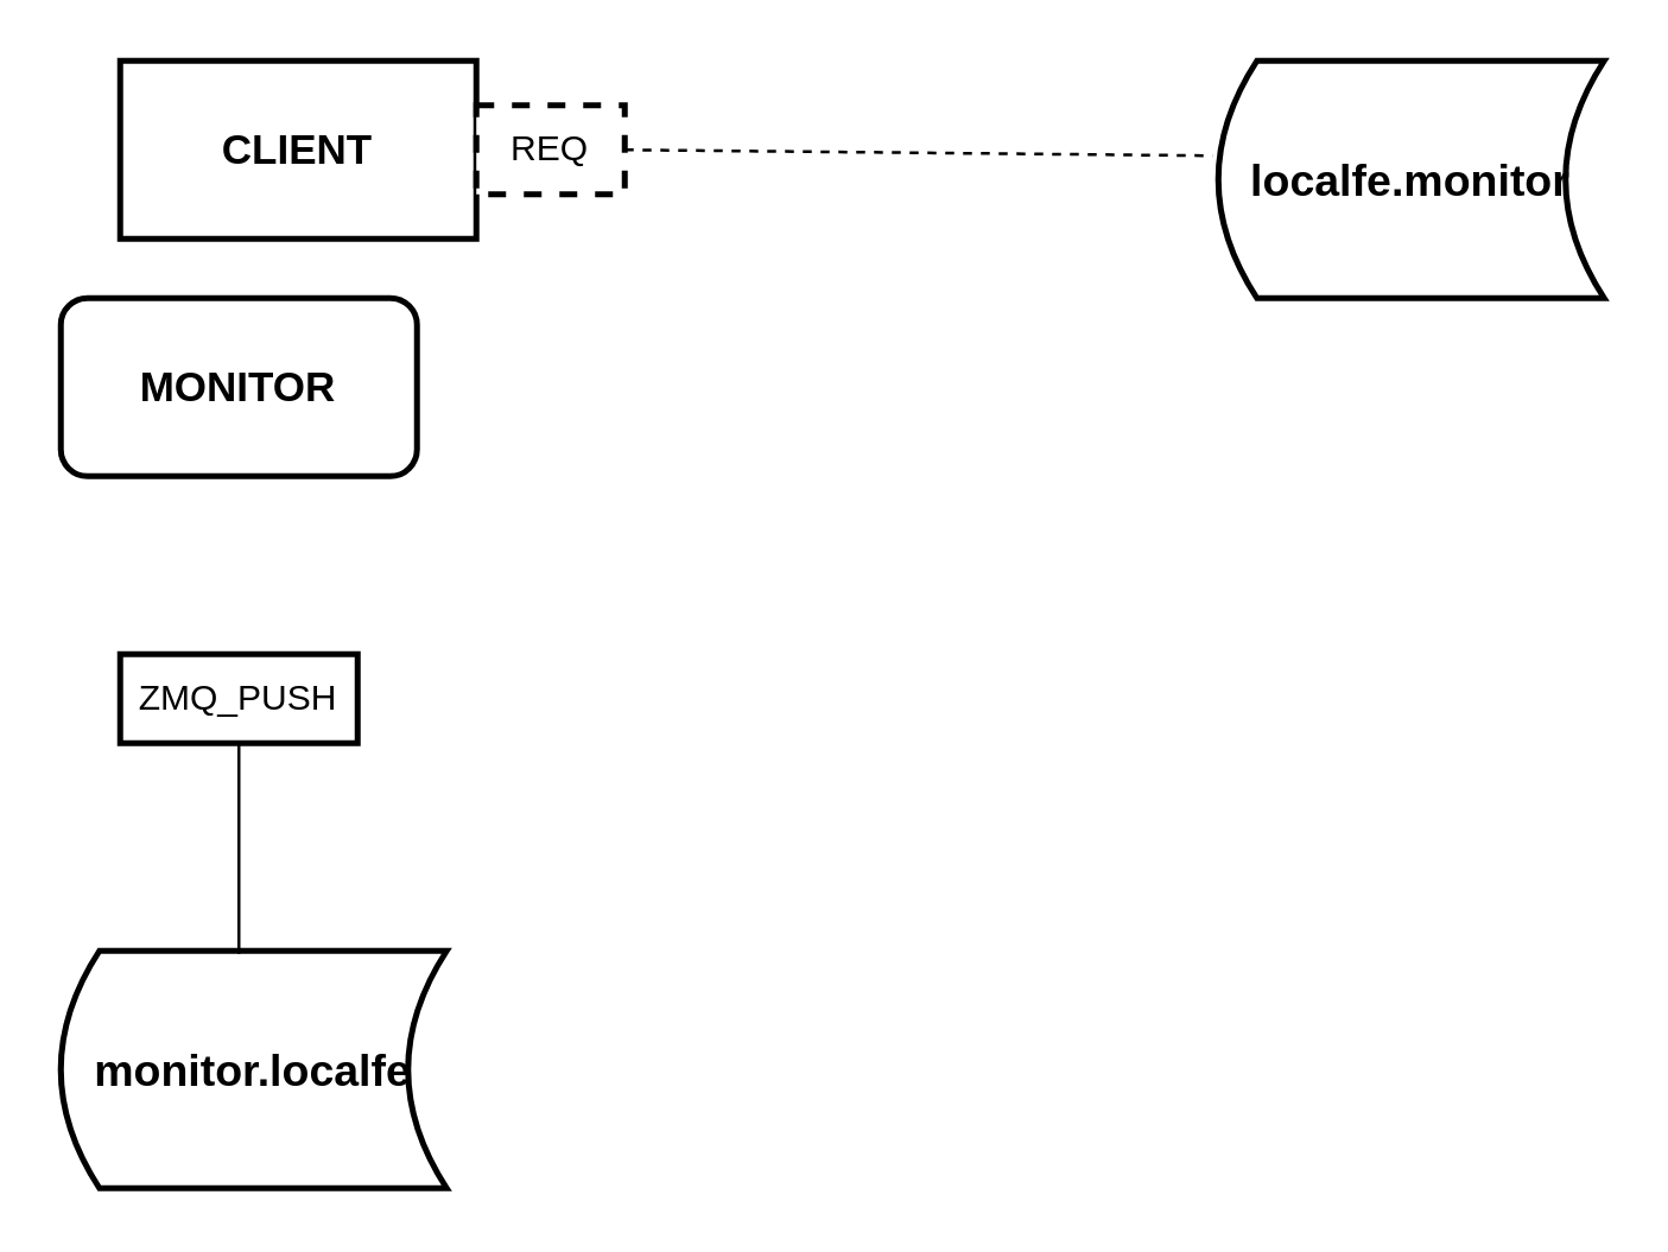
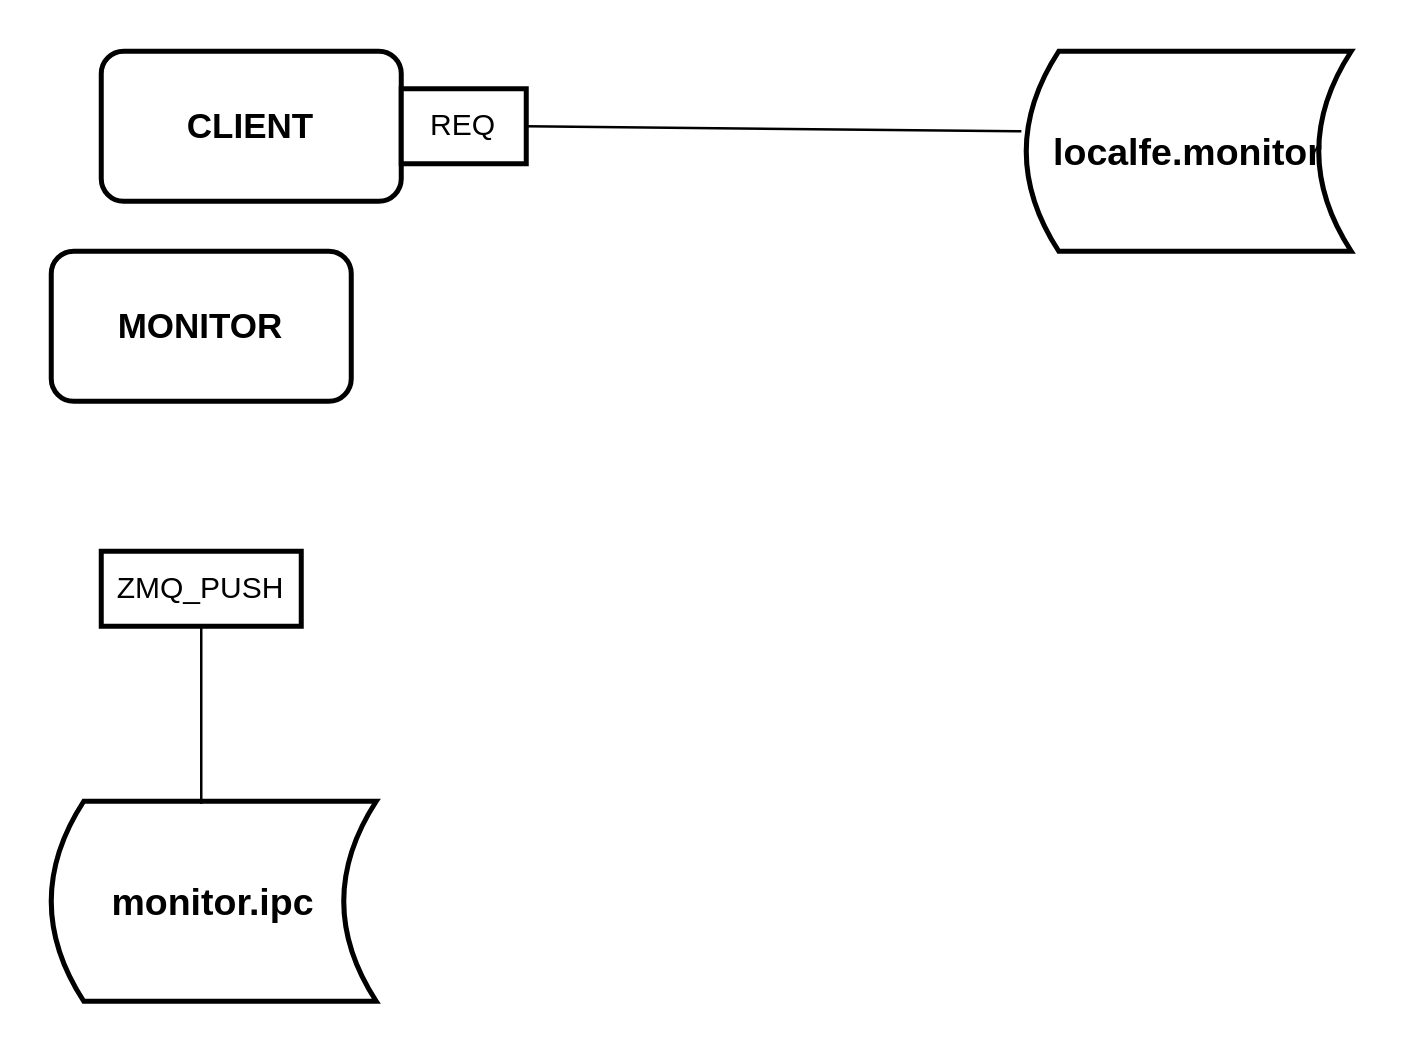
- <mxCell id="2" value="&lt;b&gt;&lt;font style=&quot;font-size: 14px&quot;&gt;CLIENT&lt;/font&gt;&lt;/b&gt;" style="whiteSpace=wrap;html=1;strokeWidth=2;rounded=0;" vertex="1" parent="1"><mxGeometry x="40" y="20" width="120" height="60" as="geometry" /></mxCell>
+ <mxCell id="2" value="&lt;b&gt;&lt;font style=&quot;font-size: 14px&quot;&gt;CLIENT&lt;/font&gt;&lt;/b&gt;" style="rounded=1;whiteSpace=wrap;html=1;strokeWidth=2;" vertex="1" parent="1"><mxGeometry x="40" y="20" width="120" height="60" as="geometry" /></mxCell>
- <mxCell id="3" value="REQ" style="rounded=0;whiteSpace=wrap;html=1;strokeWidth=2;dashed=1;" vertex="1" parent="1"><mxGeometry x="160" y="35" width="50" height="30" as="geometry" /></mxCell>
+ <mxCell id="3" value="REQ" style="rounded=0;whiteSpace=wrap;html=1;strokeWidth=2;" vertex="1" parent="1"><mxGeometry x="160" y="35" width="50" height="30" as="geometry" /></mxCell>
- <mxCell id="5" value="" style="endArrow=none;html=1;exitX=1;exitY=0.5;exitDx=0;exitDy=0;entryX=-0.015;entryY=0.4;entryDx=0;entryDy=0;entryPerimeter=0;dashed=1;" edge="1" parent="1" source="3" target="4"><mxGeometry width="50" height="50" relative="1" as="geometry"><mxPoint x="210" y="170" as="sourcePoint" /><mxPoint x="400" y="50" as="targetPoint" /></mxGeometry></mxCell>
+ <mxCell id="5" value="" style="endArrow=none;html=1;exitX=1;exitY=0.5;exitDx=0;exitDy=0;entryX=-0.015;entryY=0.4;entryDx=0;entryDy=0;entryPerimeter=0;" edge="1" parent="1" source="3" target="4"><mxGeometry width="50" height="50" relative="1" as="geometry"><mxPoint x="210" y="170" as="sourcePoint" /><mxPoint x="400" y="50" as="targetPoint" /></mxGeometry></mxCell>
- <mxCell id="6" value="&lt;b&gt;&lt;font style=&quot;font-size: 15px&quot;&gt;monitor.localfe&lt;/font&gt;&lt;/b&gt;" style="shape=dataStorage;whiteSpace=wrap;html=1;strokeWidth=2;" vertex="1" parent="1"><mxGeometry x="20" y="320" width="130" height="80" as="geometry" /></mxCell>
+ <mxCell id="6" value="&lt;b&gt;&lt;font style=&quot;font-size: 15px&quot;&gt;monitor.ipc&lt;/font&gt;&lt;/b&gt;" style="shape=dataStorage;whiteSpace=wrap;html=1;strokeWidth=2;" vertex="1" parent="1"><mxGeometry x="20" y="320" width="130" height="80" as="geometry" /></mxCell>
